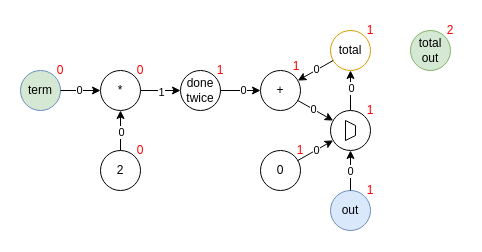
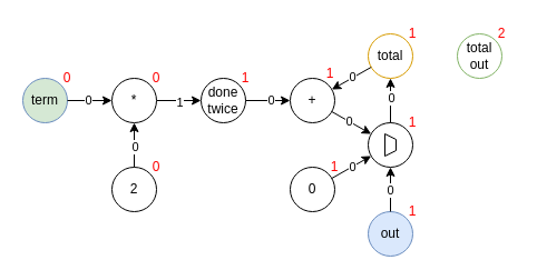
- <mxCell id="4" value="total&lt;br&gt;out" style="ellipse;whiteSpace=wrap;html=1;aspect=fixed;fillColor=#d5e8d4;strokeColor=#82b366;" parent="1" vertex="1"><mxGeometry x="410" y="30" width="40" height="40" as="geometry" /></mxCell>
+ <mxCell id="4" value="total&lt;br&gt;out" style="ellipse;whiteSpace=wrap;html=1;aspect=fixed;fillColor=#ffffff;strokeColor=#82b366;" parent="1" vertex="1"><mxGeometry x="410" y="30" width="40" height="40" as="geometry" /></mxCell>
